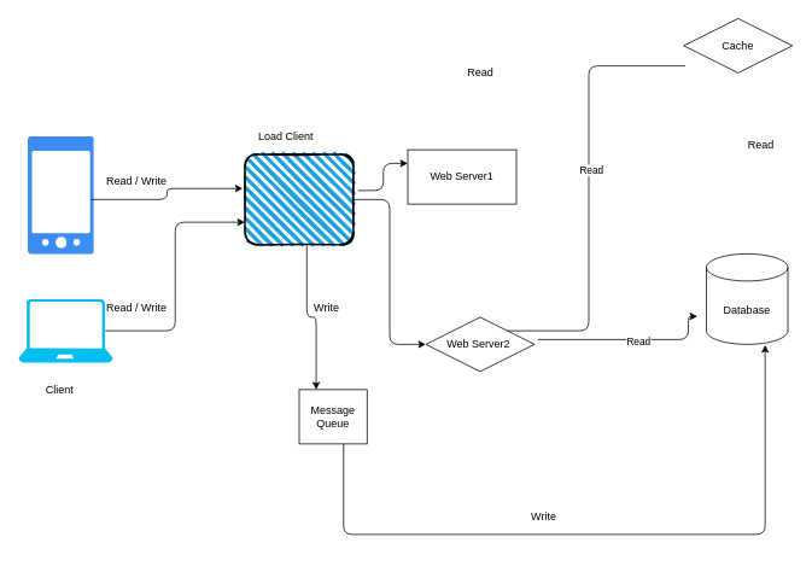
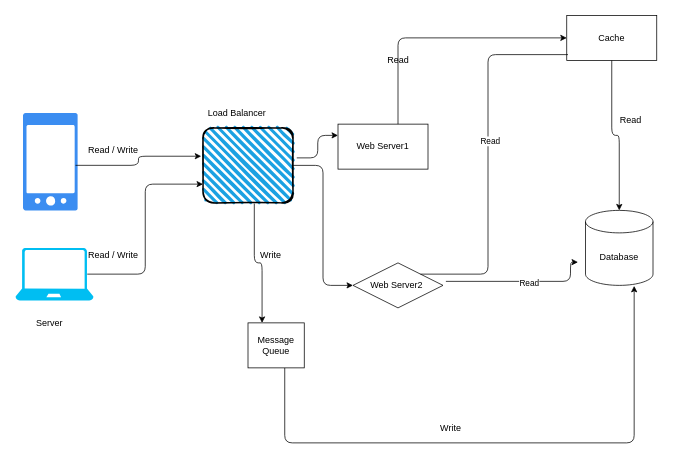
- <mxCell id="8" value="Cache" style="rhombus;whiteSpace=wrap;html=1;" vertex="1" parent="1"><mxGeometry x="755" y="20" width="120" height="60" as="geometry" /></mxCell>
+ <mxCell id="8" value="Cache" style="rounded=0;whiteSpace=wrap;html=1;" vertex="1" parent="1"><mxGeometry x="755" y="20" width="120" height="60" as="geometry" /></mxCell>
+ <mxCell id="14" value="" style="edgeStyle=elbowEdgeStyle;elbow=horizontal;endArrow=classic;html=1;entryX=0;entryY=0.5;entryDx=0;entryDy=0;" edge="1" parent="1" source="6" target="8"><mxGeometry width="50" height="50" relative="1" as="geometry"><mxPoint x="405" y="220" as="sourcePoint" /><mxPoint x="460" y="145" as="targetPoint" /><Array as="points"><mxPoint x="530" y="110" /><mxPoint x="590" y="50" /></Array></mxGeometry></mxCell>
- <mxCell id="5" value="Load Client" style="text;html=1;align=center;verticalAlign=middle;resizable=0;points=[];autosize=1;strokeColor=none;fillColor=none;" vertex="1" parent="1"><mxGeometry x="270" y="140" width="90" height="20" as="geometry" /></mxCell>
+ <mxCell id="5" value="Load Balancer" style="text;html=1;align=center;verticalAlign=middle;resizable=0;points=[];autosize=1;strokeColor=none;fillColor=none;" vertex="1" parent="1"><mxGeometry x="270" y="140" width="90" height="20" as="geometry" /></mxCell>
+ <mxCell id="17" value="" style="edgeStyle=elbowEdgeStyle;elbow=vertical;endArrow=classic;html=1;entryX=0.5;entryY=0;entryDx=0;entryDy=0;entryPerimeter=0;" edge="1" parent="1" source="8" target="9"><mxGeometry width="50" height="50" relative="1" as="geometry"><mxPoint x="490" y="370" as="sourcePoint" /><mxPoint x="767" y="200" as="targetPoint" /></mxGeometry></mxCell>
- <mxCell id="18" value="Client" style="text;html=1;align=center;verticalAlign=middle;resizable=0;points=[];autosize=1;strokeColor=none;fillColor=none;" vertex="1" parent="1"><mxGeometry x="40" y="420" width="50" height="20" as="geometry" /></mxCell>
+ <mxCell id="18" value="Server" style="text;html=1;align=center;verticalAlign=middle;resizable=0;points=[];autosize=1;strokeColor=none;fillColor=none;" vertex="1" parent="1"><mxGeometry x="40" y="420" width="50" height="20" as="geometry" /></mxCell>
